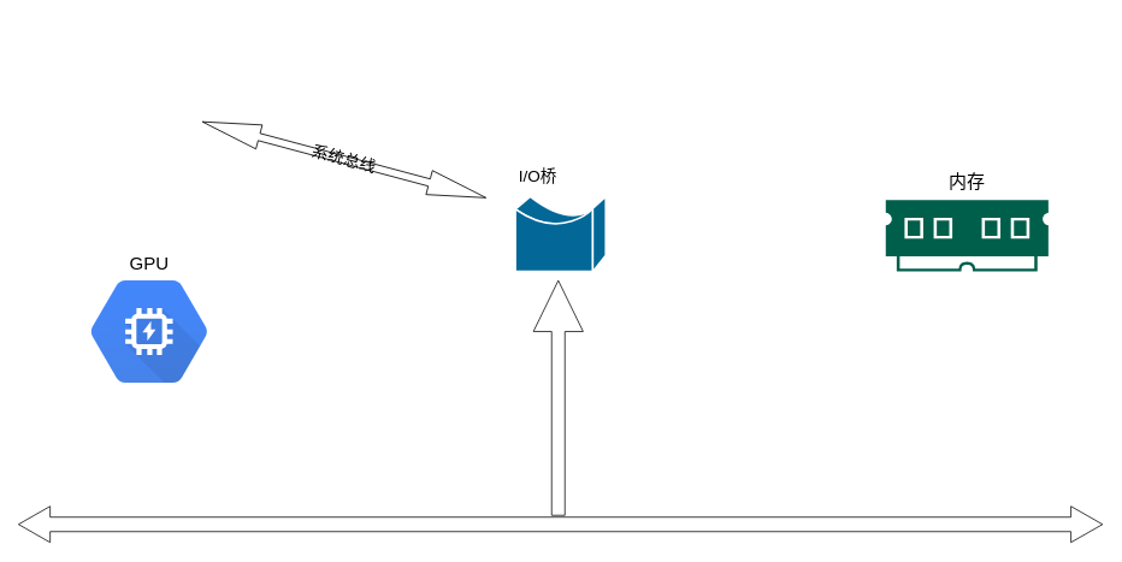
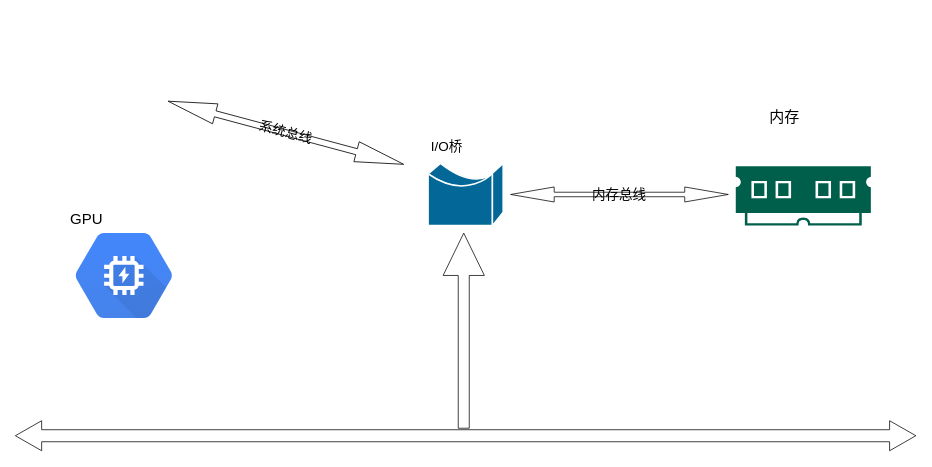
- <mxCell id="11" value="内存" style="text;html=1;strokeColor=none;fillColor=none;align=center;verticalAlign=middle;whiteSpace=wrap;rounded=0;fontSize=20;" parent="1" vertex="1"><mxGeometry x="1035" y="190" width="70" height="20" as="geometry" /></mxCell>
+ <mxCell id="11" value="内存" style="text;html=1;strokeColor=none;fillColor=none;align=center;verticalAlign=middle;whiteSpace=wrap;rounded=0;fontSize=20;" parent="1" vertex="1"><mxGeometry x="1010" y="145" width="70" height="20" as="geometry" /></mxCell>
+ <mxCell id="10" value="内存总线" style="shape=doubleArrow;whiteSpace=wrap;html=1;fontSize=18;" parent="1" vertex="1"><mxGeometry x="680" y="248.5" width="290" height="20" as="geometry" /></mxCell>
- <mxCell id="12" value="GPU" style="text;html=1;strokeColor=none;fillColor=none;align=center;verticalAlign=middle;whiteSpace=wrap;rounded=0;fontSize=20;" parent="1" vertex="1"><mxGeometry x="130" y="280" width="70" height="20" as="geometry" /></mxCell>
+ <mxCell id="12" value="GPU" style="text;html=1;strokeColor=none;fillColor=none;align=center;verticalAlign=middle;whiteSpace=wrap;rounded=0;fontSize=20;" parent="1" vertex="1"><mxGeometry x="80" y="280" width="70" height="20" as="geometry" /></mxCell>
